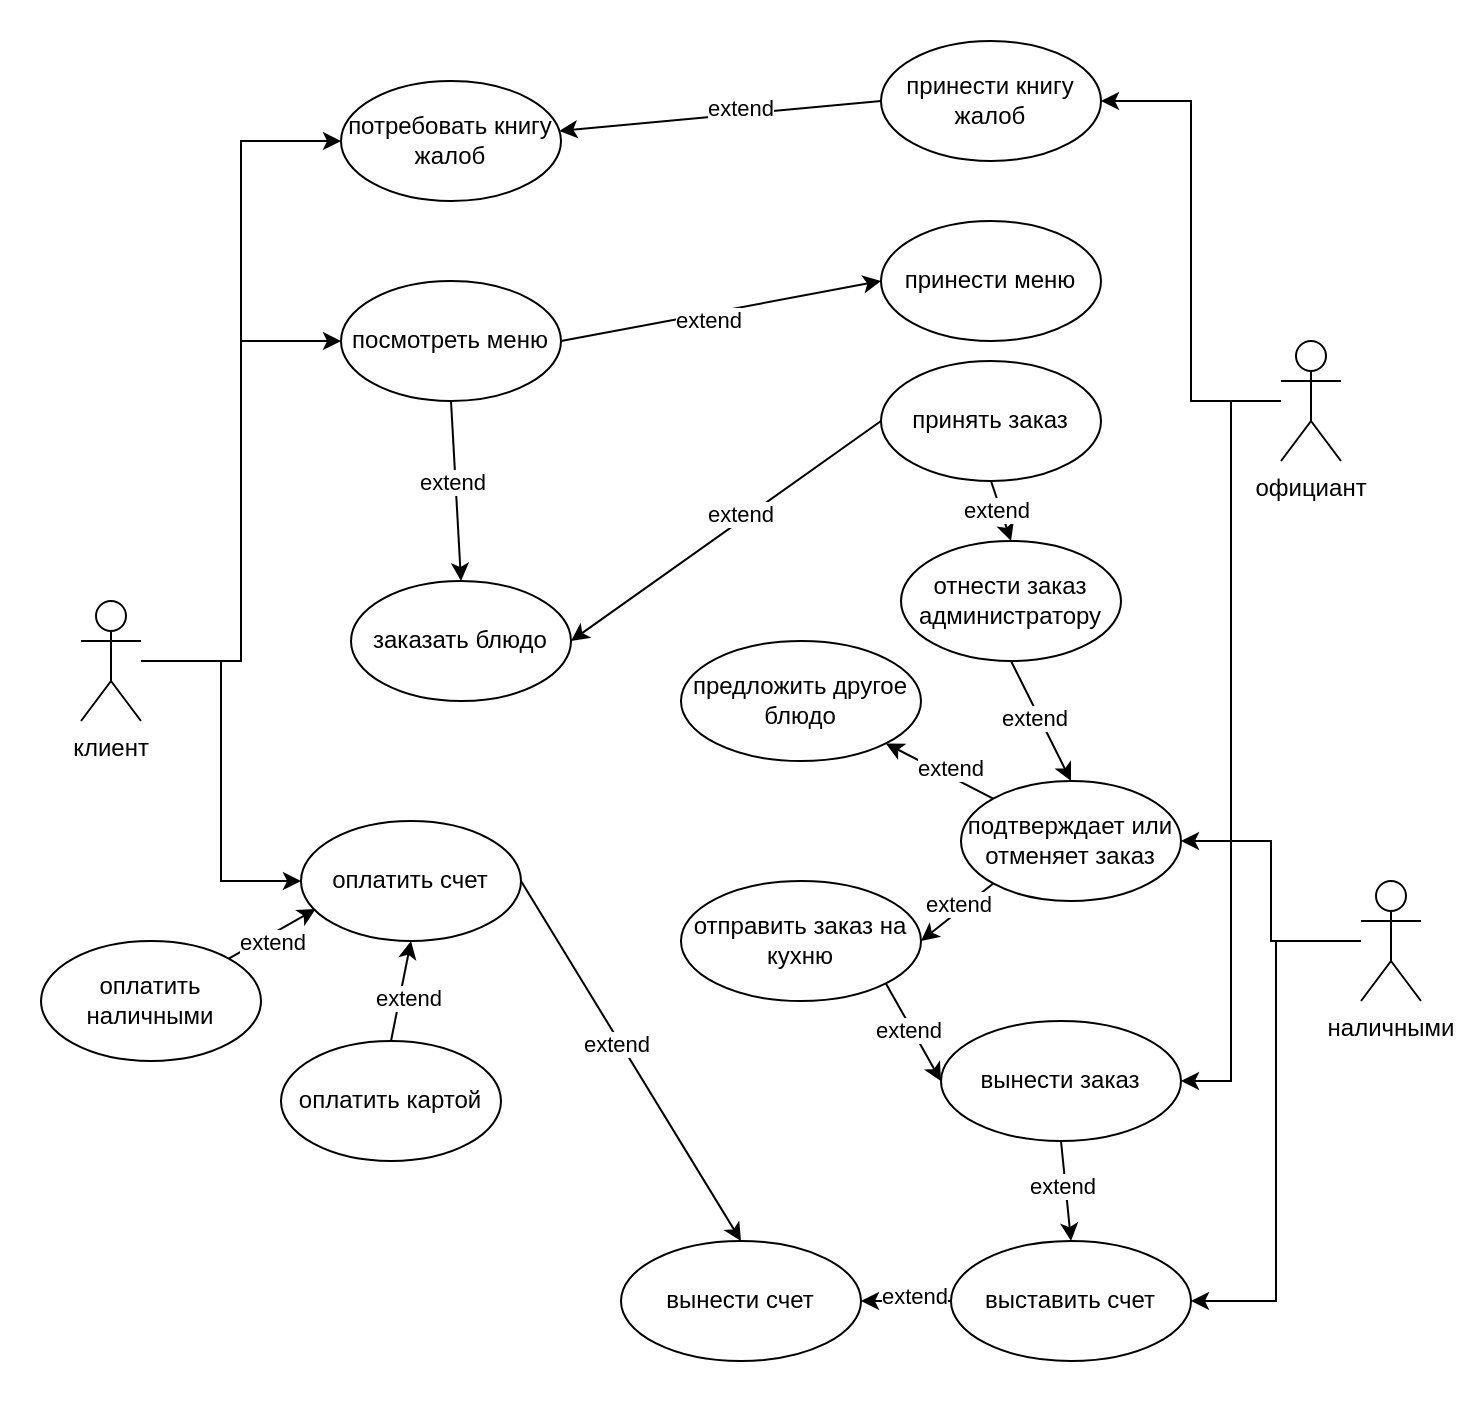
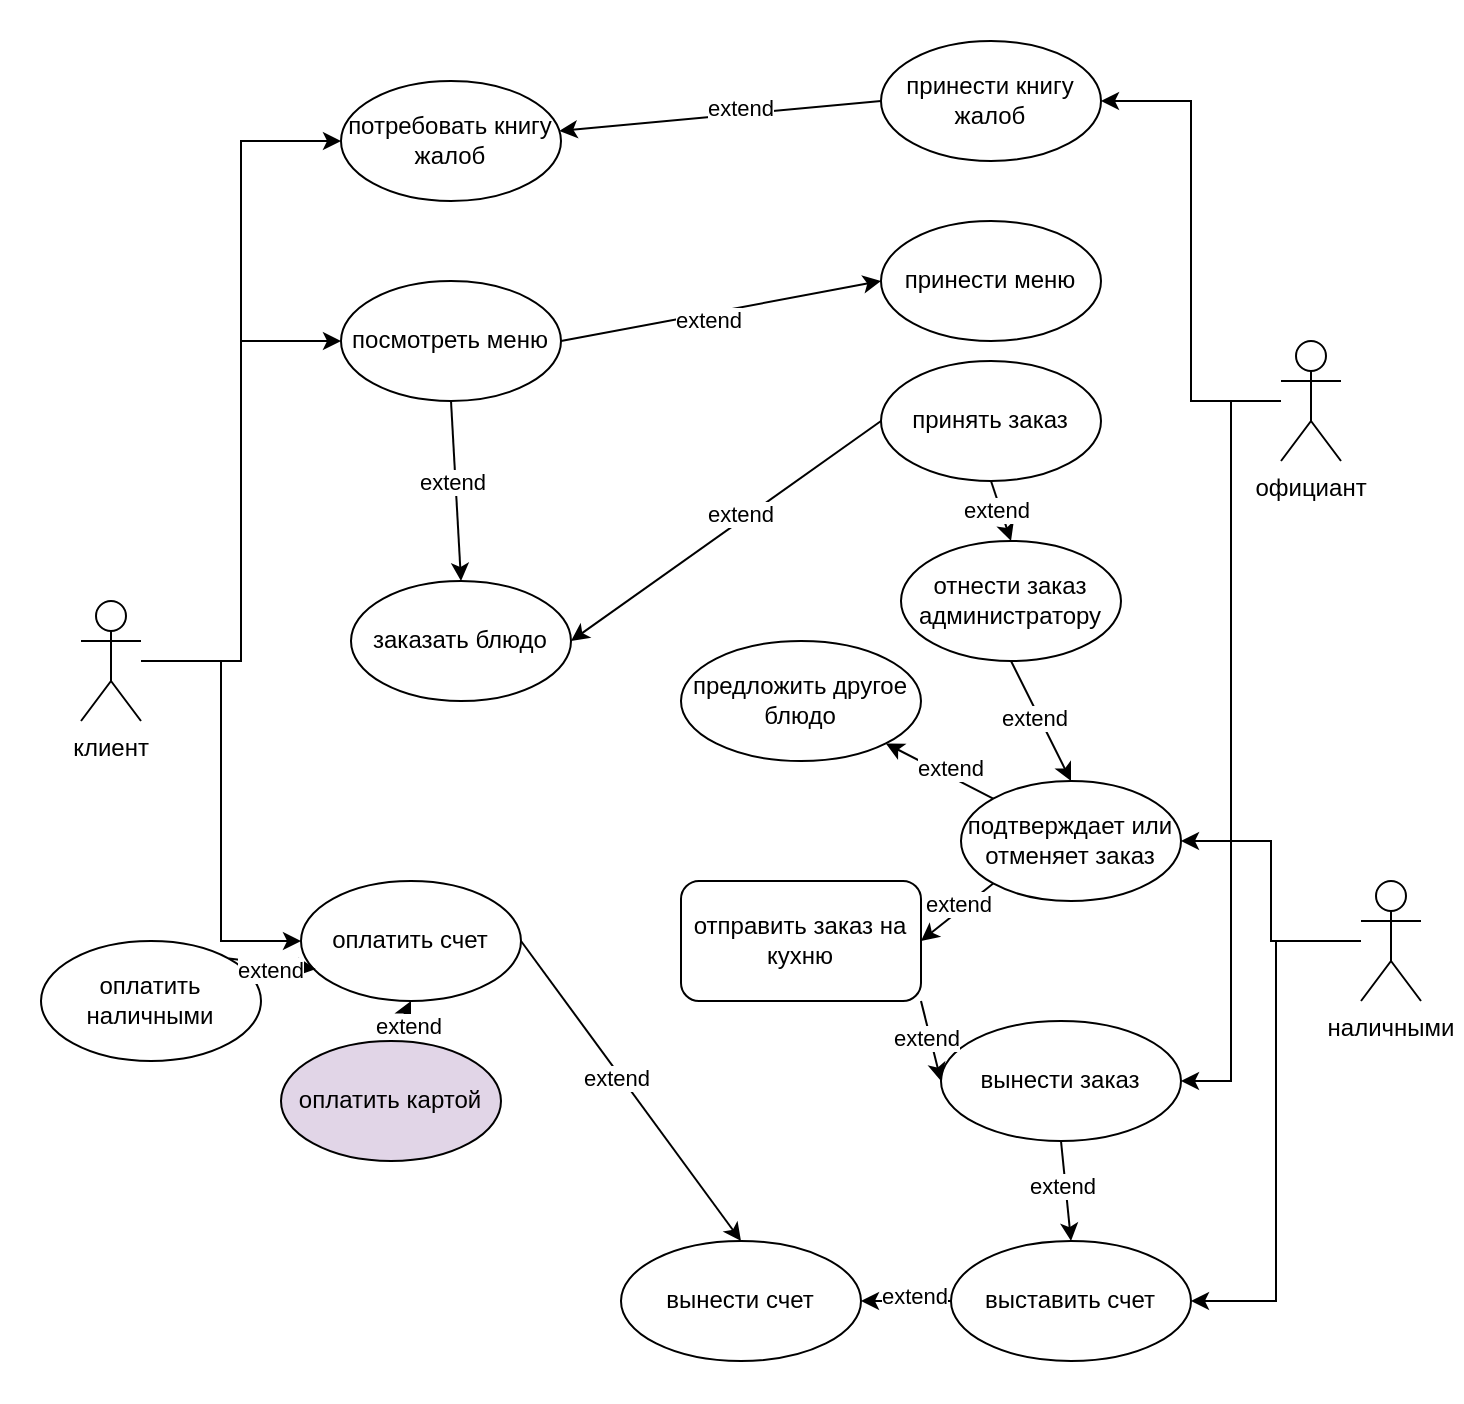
- <mxCell id="14" value="оплатить счет" style="ellipse;whiteSpace=wrap;html=1;" parent="1" vertex="1"><mxGeometry x="150" y="410" width="110" height="60" as="geometry" /></mxCell>
+ <mxCell id="14" value="оплатить счет" style="ellipse;whiteSpace=wrap;html=1;" parent="1" vertex="1"><mxGeometry x="150" y="440" width="110" height="60" as="geometry" /></mxCell>
- <mxCell id="26" value="отправить заказ на кухню" style="ellipse;whiteSpace=wrap;html=1;" parent="1" vertex="1"><mxGeometry x="340" y="440" width="120" height="60" as="geometry" /></mxCell>
+ <mxCell id="26" value="отправить заказ на кухню" style="whiteSpace=wrap;html=1;rounded=1;" parent="1" vertex="1"><mxGeometry x="340" y="440" width="120" height="60" as="geometry" /></mxCell>
- <mxCell id="16" value="оплатить картой" style="ellipse;whiteSpace=wrap;html=1;" parent="1" vertex="1"><mxGeometry x="140" y="520" width="110" height="60" as="geometry" /></mxCell>
+ <mxCell id="16" value="оплатить картой" style="ellipse;whiteSpace=wrap;html=1;fillColor=#e1d5e7;" parent="1" vertex="1"><mxGeometry x="140" y="520" width="110" height="60" as="geometry" /></mxCell>
